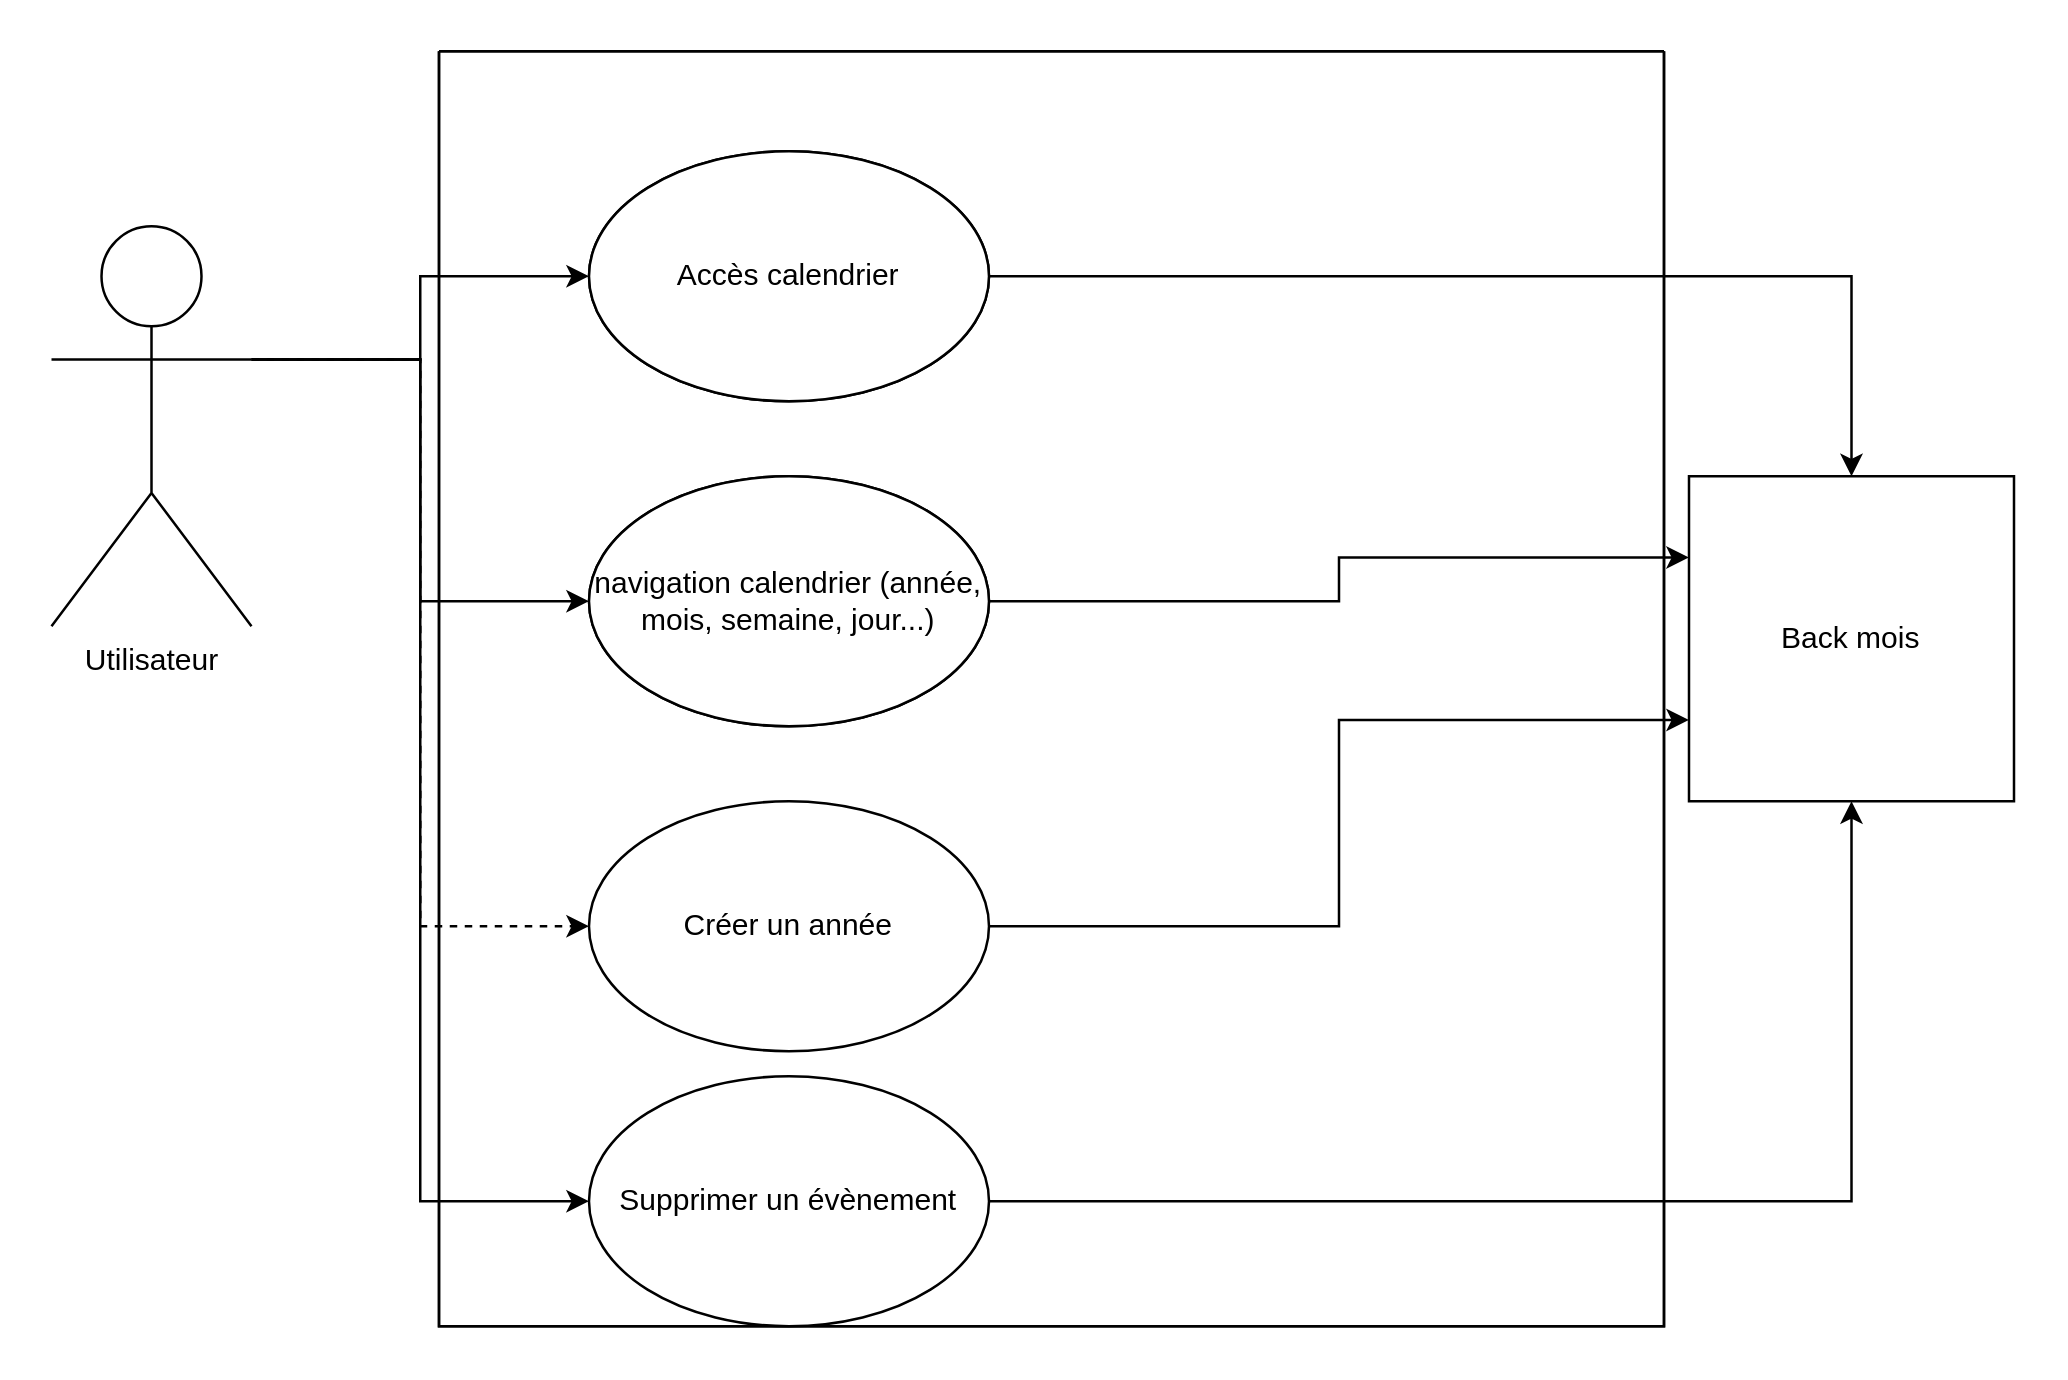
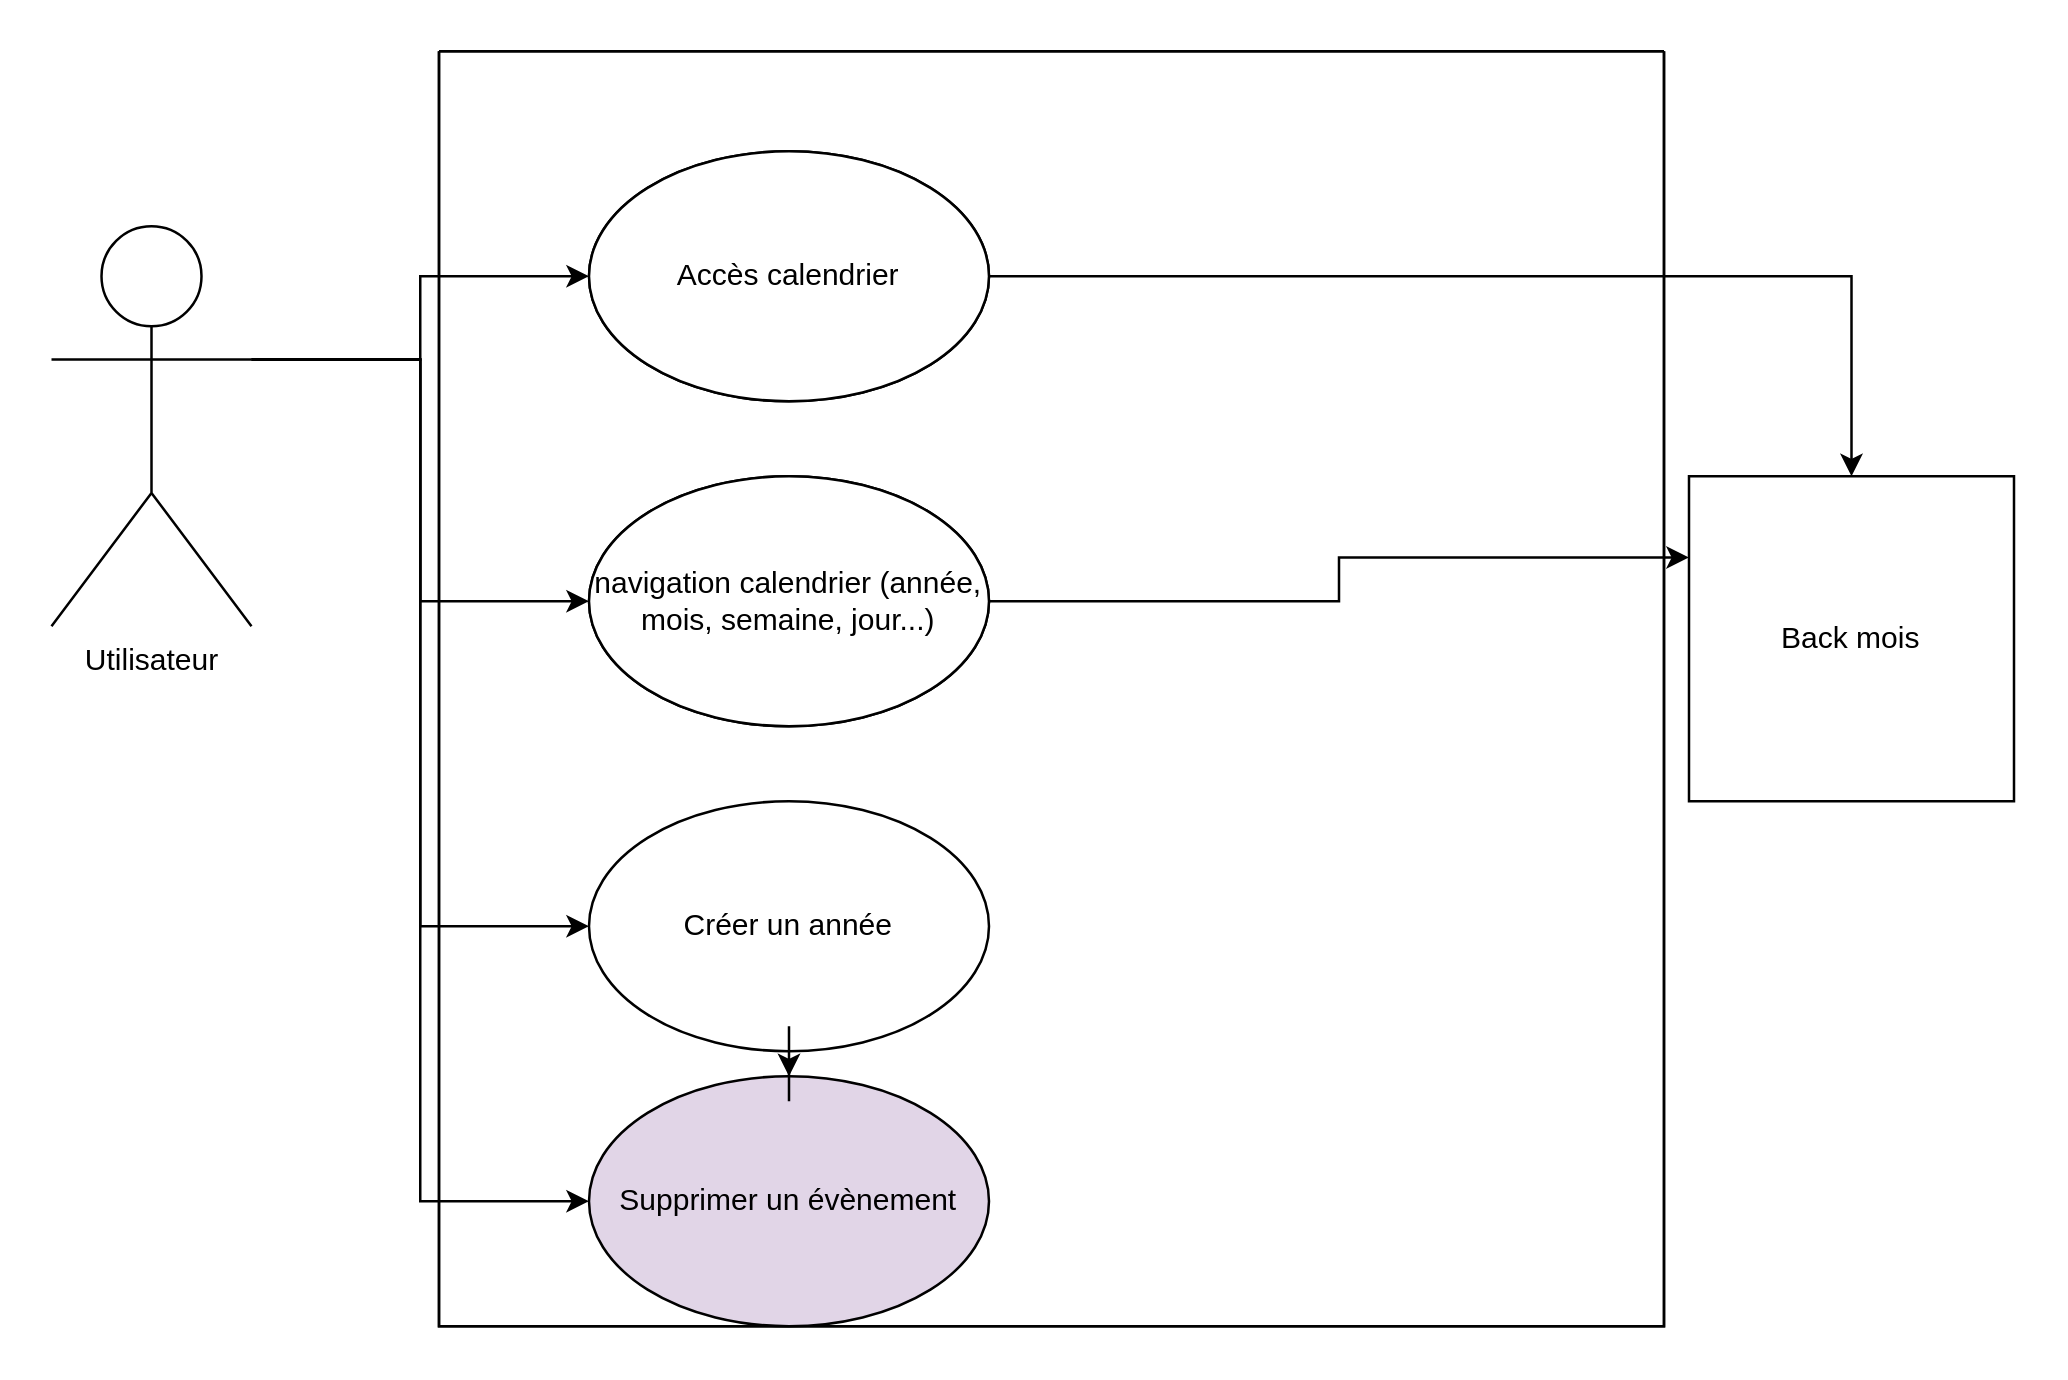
- <mxCell id="18" style="edgeStyle=orthogonalEdgeStyle;rounded=0;orthogonalLoop=1;jettySize=auto;html=1;entryX=0;entryY=0.75;entryDx=0;entryDy=0;" edge="1" parent="1" source="13" target="15"><mxGeometry relative="1" as="geometry" /></mxCell>
+ <mxCell id="18" style="edgeStyle=orthogonalEdgeStyle;rounded=0;orthogonalLoop=1;jettySize=auto;html=1;" edge="1" parent="1" source="13" target="14"><mxGeometry relative="1" as="geometry" /></mxCell>
- <mxCell id="4" style="edgeStyle=orthogonalEdgeStyle;rounded=0;orthogonalLoop=1;jettySize=auto;html=1;entryX=0;entryY=0.5;entryDx=0;entryDy=0;exitX=1;exitY=0.333;exitDx=0;exitDy=0;exitPerimeter=0;dashed=1;" edge="1" parent="1" source="6" target="13"><mxGeometry relative="1" as="geometry" /></mxCell>
+ <mxCell id="4" style="edgeStyle=orthogonalEdgeStyle;rounded=0;orthogonalLoop=1;jettySize=auto;html=1;entryX=0;entryY=0.5;entryDx=0;entryDy=0;exitX=1;exitY=0.333;exitDx=0;exitDy=0;exitPerimeter=0;" edge="1" parent="1" source="6" target="13"><mxGeometry relative="1" as="geometry" /></mxCell>
- <mxCell id="14" value="Supprimer un évènement" style="ellipse;whiteSpace=wrap;html=1;" vertex="1" parent="10"><mxGeometry x="60" y="410" width="160" height="100" as="geometry" /></mxCell>
+ <mxCell id="14" value="Supprimer un évènement" style="ellipse;whiteSpace=wrap;html=1;fillColor=#e1d5e7;" vertex="1" parent="10"><mxGeometry x="60" y="410" width="160" height="100" as="geometry" /></mxCell>
- <mxCell id="19" style="edgeStyle=orthogonalEdgeStyle;rounded=0;orthogonalLoop=1;jettySize=auto;html=1;entryX=0.5;entryY=1;entryDx=0;entryDy=0;" edge="1" parent="1" source="14" target="15"><mxGeometry relative="1" as="geometry" /></mxCell>
